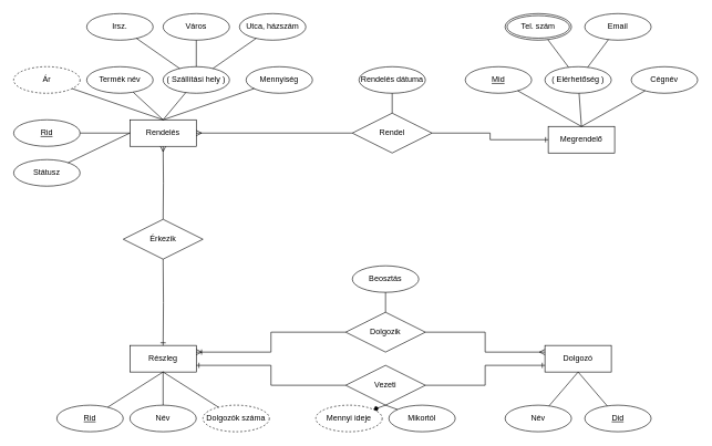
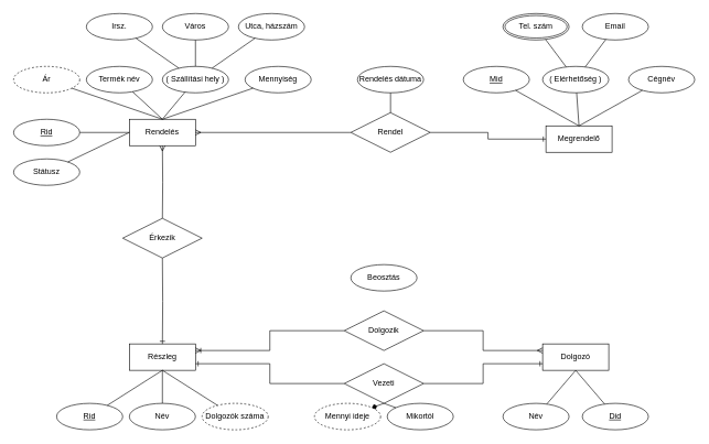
- <mxCell id="52" value="" style="endArrow=none;html=1;rounded=0;shadow=0;entryX=0.5;entryY=0;entryDx=0;entryDy=0;" edge="1" parent="1" source="51" target="50"><mxGeometry relative="1" as="geometry"><mxPoint x="510" y="420" as="sourcePoint" /><mxPoint x="670" y="420" as="targetPoint" /></mxGeometry></mxCell>
